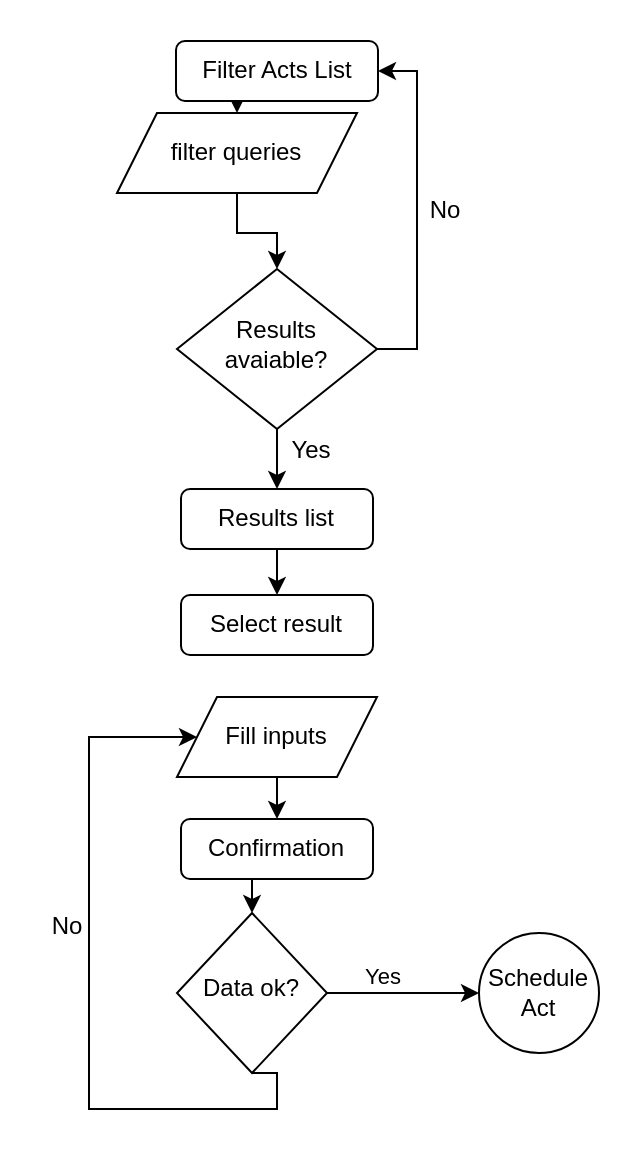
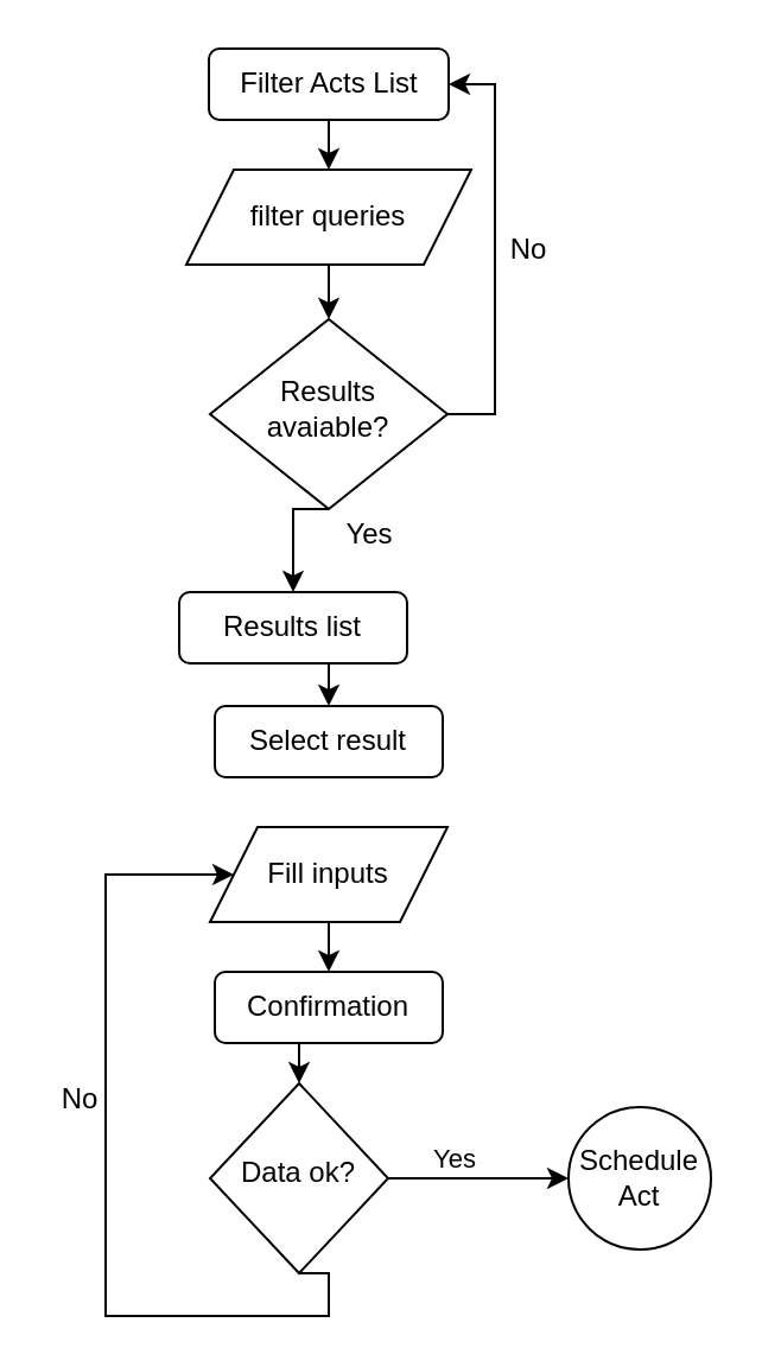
- <mxCell id="8" value="filter queries" style="shape=parallelogram;perimeter=parallelogramPerimeter;whiteSpace=wrap;html=1;fixedSize=1;" parent="1" vertex="1"><mxGeometry x="58" y="56" width="120" height="40" as="geometry" /></mxCell>
+ <mxCell id="8" value="filter queries" style="shape=parallelogram;perimeter=parallelogramPerimeter;whiteSpace=wrap;html=1;fixedSize=1;" parent="1" vertex="1"><mxGeometry x="78" y="71" width="120" height="40" as="geometry" /></mxCell>
- <mxCell id="12" value="Results list" style="rounded=1;whiteSpace=wrap;html=1;fontSize=12;glass=0;strokeWidth=1;shadow=0;" parent="1" vertex="1"><mxGeometry x="90" y="244" width="96" height="30" as="geometry" /></mxCell>
+ <mxCell id="12" value="Results list" style="rounded=1;whiteSpace=wrap;html=1;fontSize=12;glass=0;strokeWidth=1;shadow=0;" parent="1" vertex="1"><mxGeometry x="75" y="249" width="96" height="30" as="geometry" /></mxCell>
